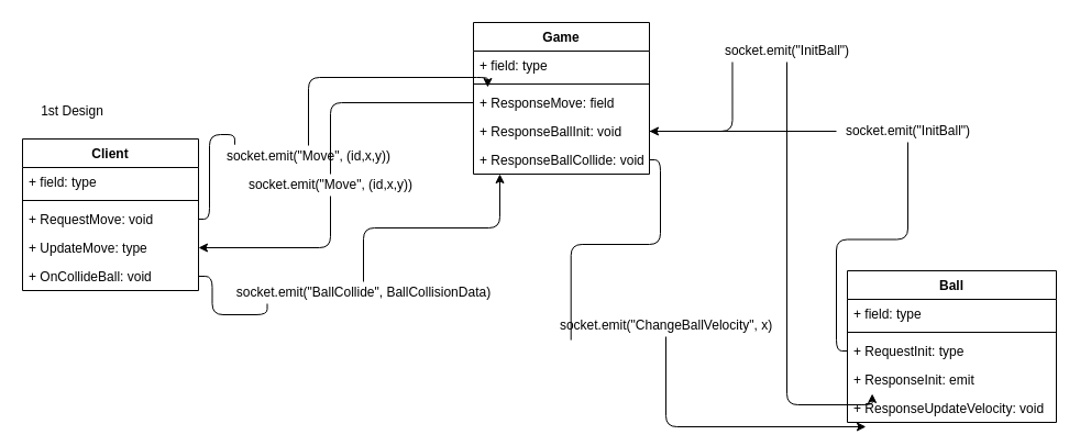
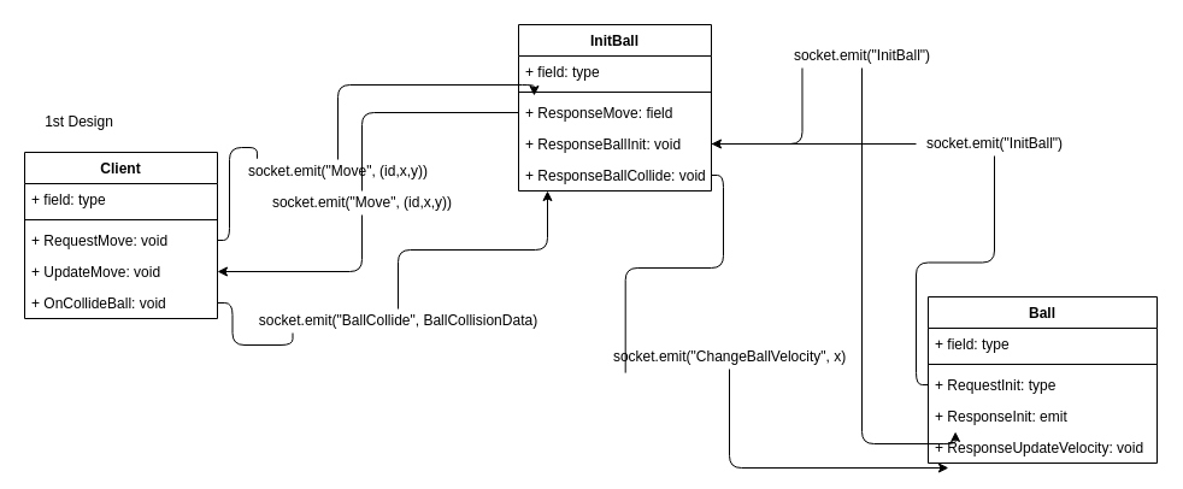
- <mxCell id="8" value="Game" style="swimlane;fontStyle=1;align=center;verticalAlign=top;childLayout=stackLayout;horizontal=1;startSize=26;horizontalStack=0;resizeParent=1;resizeParentMax=0;resizeLast=0;collapsible=1;marginBottom=0;" vertex="1" parent="1"><mxGeometry x="430" y="20" width="160" height="138" as="geometry" /></mxCell>
+ <mxCell id="8" value="InitBall" style="swimlane;fontStyle=1;align=center;verticalAlign=top;childLayout=stackLayout;horizontal=1;startSize=26;horizontalStack=0;resizeParent=1;resizeParentMax=0;resizeLast=0;collapsible=1;marginBottom=0;" vertex="1" parent="1"><mxGeometry x="430" y="20" width="160" height="138" as="geometry" /></mxCell>
- <mxCell id="6" value="+ UpdateMove: type" style="text;strokeColor=none;fillColor=none;align=left;verticalAlign=top;spacingLeft=4;spacingRight=4;overflow=hidden;rotatable=0;points=[[0,0.5],[1,0.5]];portConstraint=eastwest;" vertex="1" parent="2"><mxGeometry y="86" width="160" height="26" as="geometry" /></mxCell>
+ <mxCell id="6" value="+ UpdateMove: void" style="text;strokeColor=none;fillColor=none;align=left;verticalAlign=top;spacingLeft=4;spacingRight=4;overflow=hidden;rotatable=0;points=[[0,0.5],[1,0.5]];portConstraint=eastwest;" vertex="1" parent="2"><mxGeometry y="86" width="160" height="26" as="geometry" /></mxCell>
